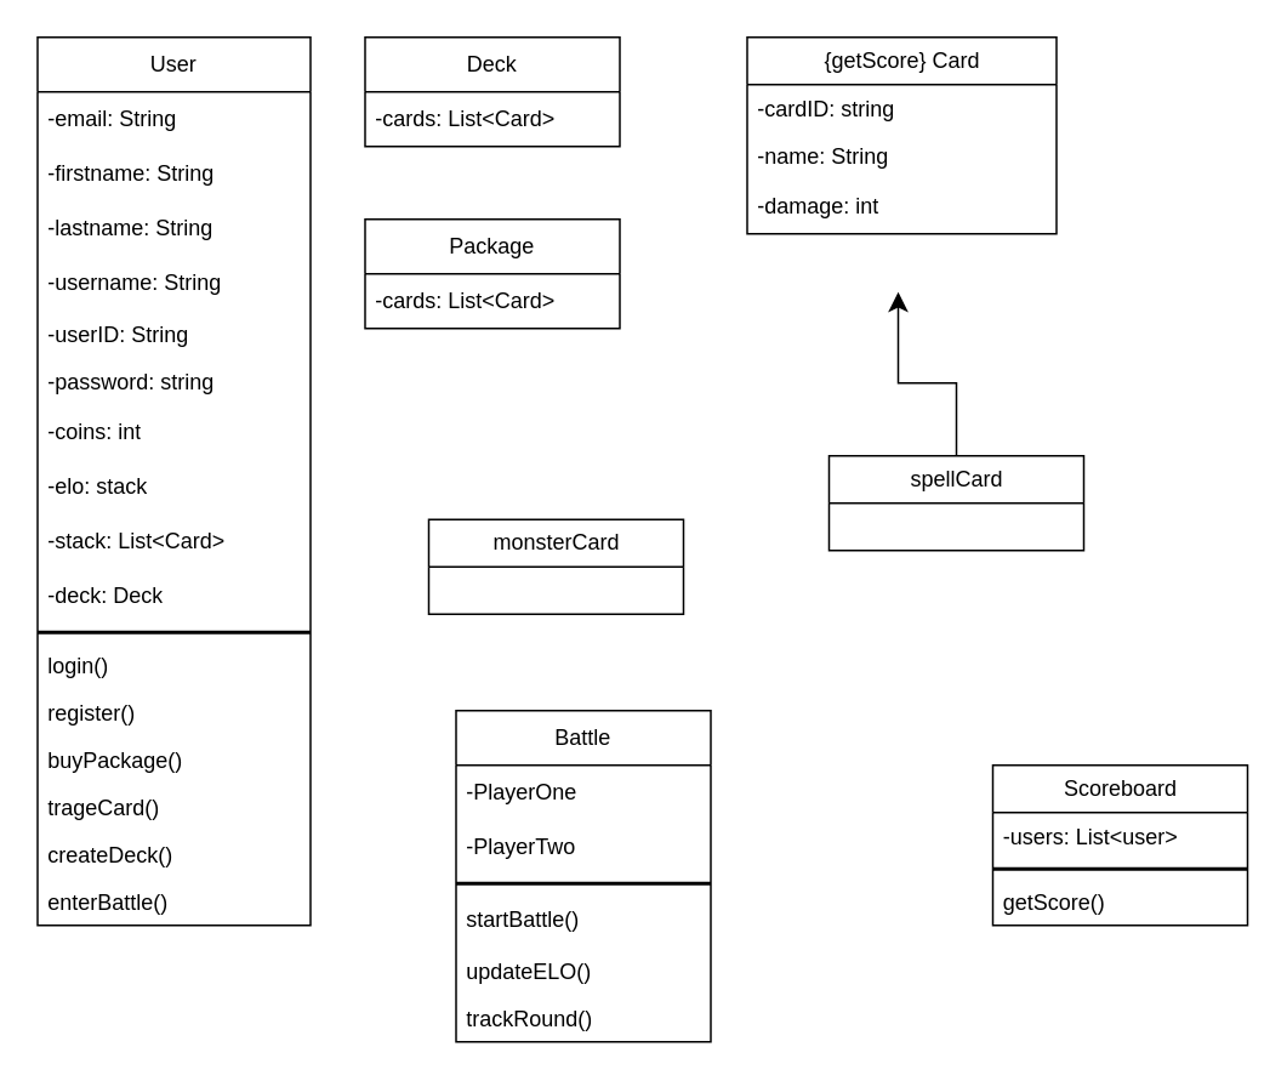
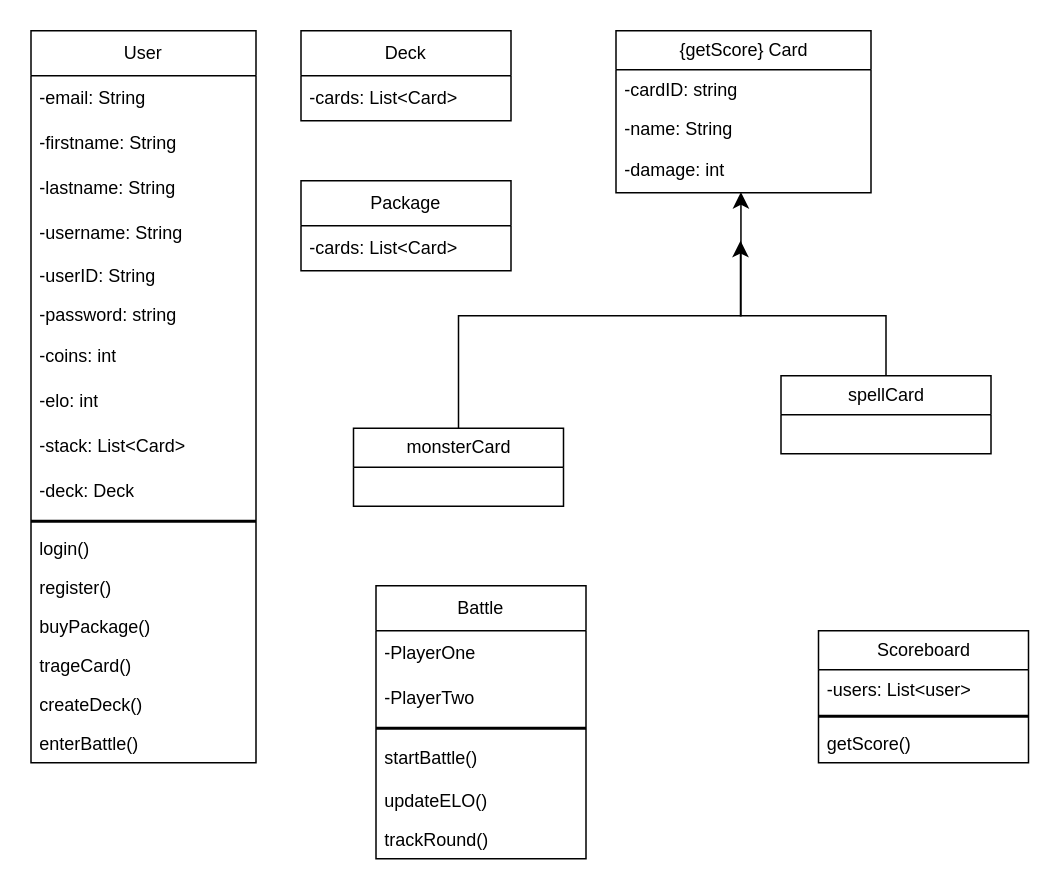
+ <mxCell id="27" value="" style="edgeStyle=elbowEdgeStyle;elbow=vertical;endArrow=classic;html=1;curved=0;rounded=0;endSize=8;startSize=8;exitX=0.5;exitY=0;exitDx=0;exitDy=0;entryX=0.49;entryY=0.986;entryDx=0;entryDy=0;entryPerimeter=0;" edge="1" parent="1" source="25" target="24"><mxGeometry width="50" height="50" relative="1" as="geometry"><mxPoint x="500" y="240" as="sourcePoint" /><mxPoint x="550" y="190" as="targetPoint" /><Array as="points"><mxPoint x="510" y="210" /></Array></mxGeometry></mxCell>
- <mxCell id="10" value="-elo: stack" style="text;strokeColor=none;fillColor=none;align=left;verticalAlign=middle;spacingLeft=4;spacingRight=4;overflow=hidden;points=[[0,0.5],[1,0.5]];portConstraint=eastwest;rotatable=0;whiteSpace=wrap;html=1;" vertex="1" parent="2"><mxGeometry y="232" width="150" height="30" as="geometry" /></mxCell>
+ <mxCell id="10" value="-elo: int" style="text;strokeColor=none;fillColor=none;align=left;verticalAlign=middle;spacingLeft=4;spacingRight=4;overflow=hidden;points=[[0,0.5],[1,0.5]];portConstraint=eastwest;rotatable=0;whiteSpace=wrap;html=1;" vertex="1" parent="2"><mxGeometry y="232" width="150" height="30" as="geometry" /></mxCell>
- <mxCell id="26" value="spellCard" style="swimlane;fontStyle=0;childLayout=stackLayout;horizontal=1;startSize=26;fillColor=none;horizontalStack=0;resizeParent=1;resizeParentMax=0;resizeLast=0;collapsible=1;marginBottom=0;html=1;" vertex="1" parent="1"><mxGeometry x="455" y="250" width="140" height="52" as="geometry" /></mxCell>
+ <mxCell id="26" value="spellCard" style="swimlane;fontStyle=0;childLayout=stackLayout;horizontal=1;startSize=26;fillColor=none;horizontalStack=0;resizeParent=1;resizeParentMax=0;resizeLast=0;collapsible=1;marginBottom=0;html=1;" vertex="1" parent="1"><mxGeometry x="520" y="250" width="140" height="52" as="geometry" /></mxCell>
